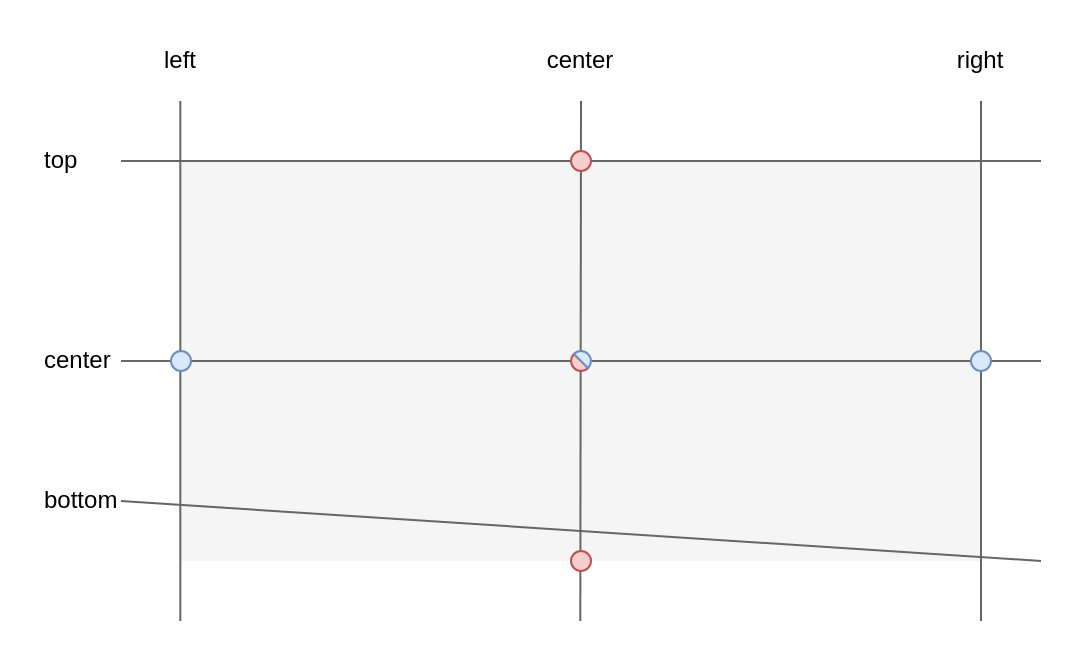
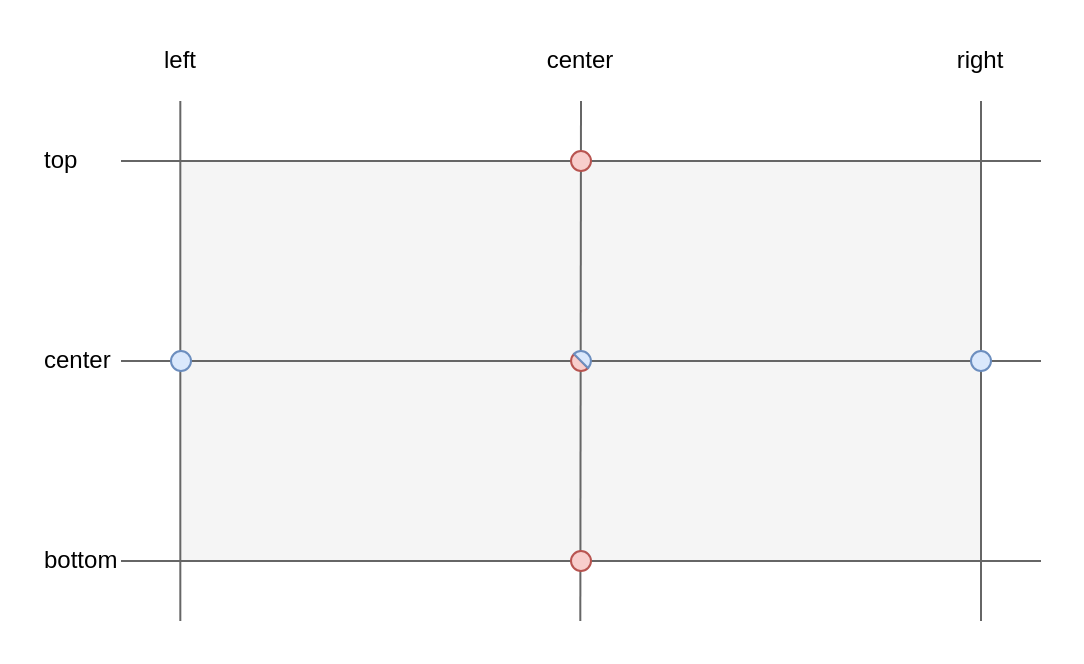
- <mxCell id="11" value="bottom" style="text;html=1;strokeColor=none;fillColor=none;align=left;verticalAlign=middle;whiteSpace=wrap;rounded=0;" parent="1" vertex="1"><mxGeometry x="20" y="240" width="40" height="20" as="geometry" /></mxCell>
+ <mxCell id="11" value="bottom" style="text;html=1;strokeColor=none;fillColor=none;align=left;verticalAlign=middle;whiteSpace=wrap;rounded=0;" parent="1" vertex="1"><mxGeometry x="20" y="270" width="40" height="20" as="geometry" /></mxCell>
